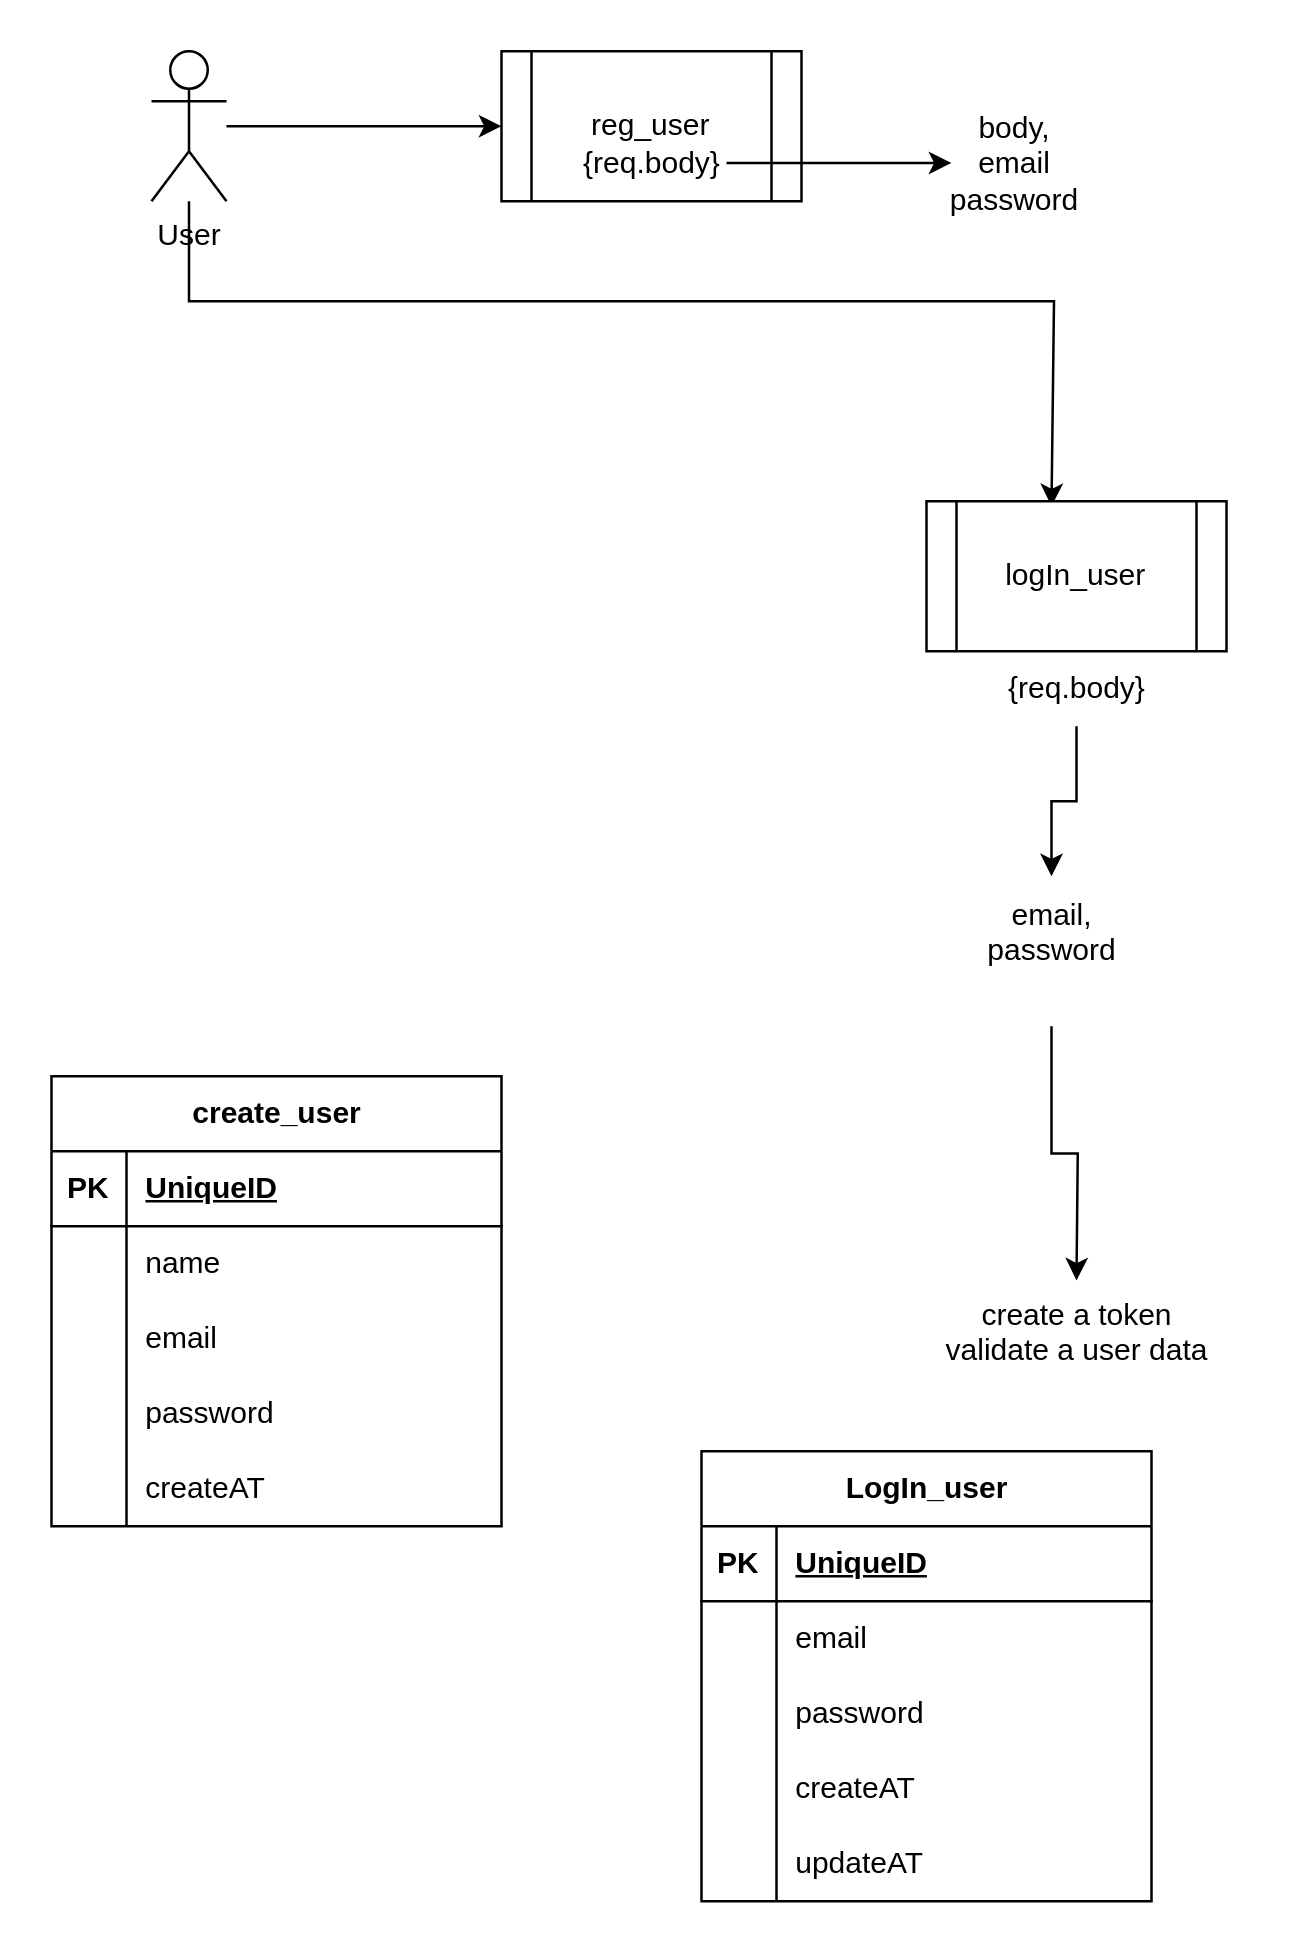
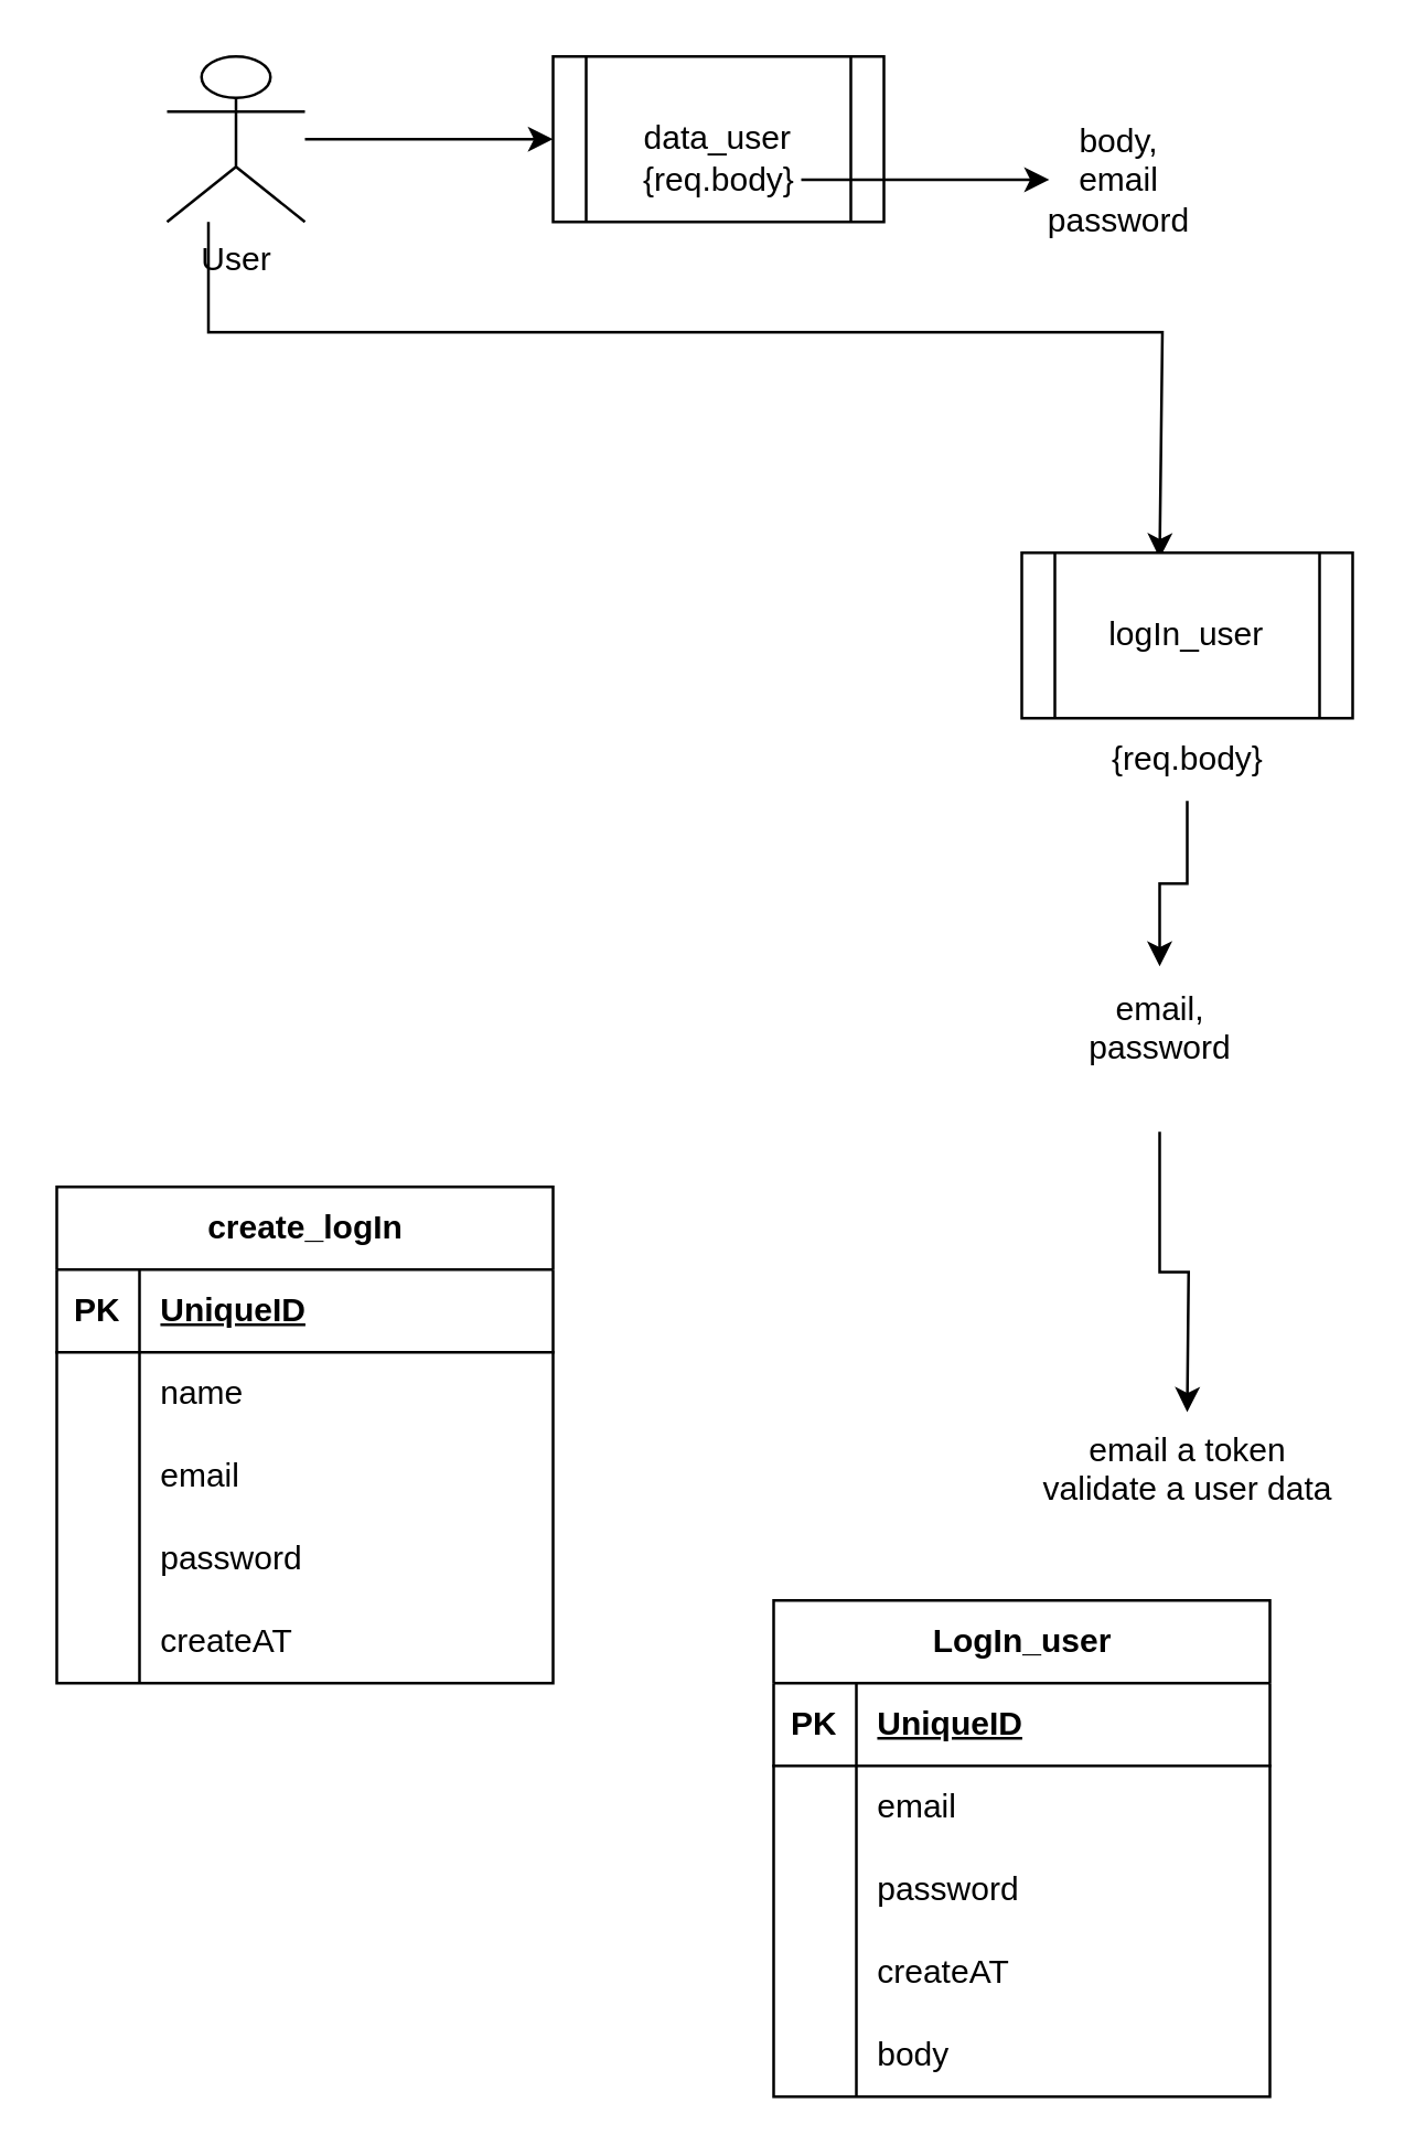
- <mxCell id="4" value="User" style="shape=umlActor;verticalLabelPosition=bottom;verticalAlign=top;html=1;outlineConnect=0;" vertex="1" parent="1"><mxGeometry x="60" y="20" width="30" height="60" as="geometry" /></mxCell>
+ <mxCell id="4" value="User" style="shape=umlActor;verticalLabelPosition=bottom;verticalAlign=top;html=1;outlineConnect=0;" vertex="1" parent="1"><mxGeometry x="60" y="20" width="50" height="60" as="geometry" /></mxCell>
- <mxCell id="5" value="reg_user" style="shape=process;whiteSpace=wrap;html=1;backgroundOutline=1;" vertex="1" parent="1"><mxGeometry x="200" y="20" width="120" height="60" as="geometry" /></mxCell>
+ <mxCell id="5" value="data_user" style="shape=process;whiteSpace=wrap;html=1;backgroundOutline=1;" vertex="1" parent="1"><mxGeometry x="200" y="20" width="120" height="60" as="geometry" /></mxCell>
- <mxCell id="15" value="create_user" style="shape=table;startSize=30;container=1;collapsible=1;childLayout=tableLayout;fixedRows=1;rowLines=0;fontStyle=1;align=center;resizeLast=1;html=1;" vertex="1" parent="1"><mxGeometry x="20" y="430" width="180" height="180" as="geometry" /></mxCell>
+ <mxCell id="15" value="create_logIn" style="shape=table;startSize=30;container=1;collapsible=1;childLayout=tableLayout;fixedRows=1;rowLines=0;fontStyle=1;align=center;resizeLast=1;html=1;" vertex="1" parent="1"><mxGeometry x="20" y="430" width="180" height="180" as="geometry" /></mxCell>
- <mxCell id="13" value="create a token&lt;br&gt;validate a user data&lt;div&gt;&lt;br/&gt;&lt;/div&gt;" style="text;html=1;align=center;verticalAlign=middle;resizable=0;points=[];autosize=1;strokeColor=none;fillColor=none;" vertex="1" parent="1"><mxGeometry x="365" y="510" width="130" height="60" as="geometry" /></mxCell>
+ <mxCell id="13" value="email a token&lt;br&gt;validate a user data&lt;div&gt;&lt;br/&gt;&lt;/div&gt;" style="text;html=1;align=center;verticalAlign=middle;resizable=0;points=[];autosize=1;strokeColor=none;fillColor=none;" vertex="1" parent="1"><mxGeometry x="365" y="510" width="130" height="60" as="geometry" /></mxCell>
- <mxCell id="46" value="updateAT" style="shape=partialRectangle;connectable=0;fillColor=none;top=0;left=0;bottom=0;right=0;align=left;spacingLeft=6;overflow=hidden;whiteSpace=wrap;html=1;" vertex="1" parent="44"><mxGeometry x="30" width="150" height="30" as="geometry"><mxRectangle width="150" height="30" as="alternateBounds" /></mxGeometry></mxCell>
+ <mxCell id="46" value="body" style="shape=partialRectangle;connectable=0;fillColor=none;top=0;left=0;bottom=0;right=0;align=left;spacingLeft=6;overflow=hidden;whiteSpace=wrap;html=1;" vertex="1" parent="44"><mxGeometry x="30" width="150" height="30" as="geometry"><mxRectangle width="150" height="30" as="alternateBounds" /></mxGeometry></mxCell>
